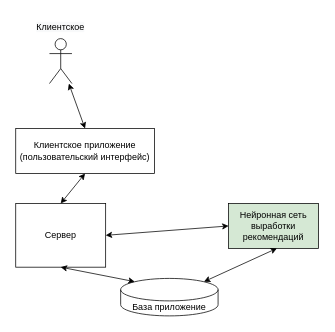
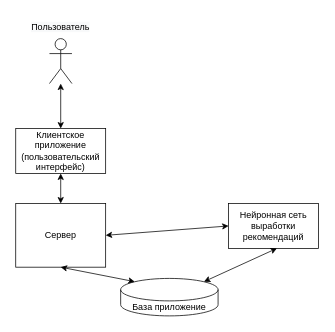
- <mxCell id="5" value="&#10;&#10;&lt;span style=&quot;color: rgb(0, 0, 0); font-family: helvetica; font-size: 12px; font-style: normal; font-weight: 400; letter-spacing: normal; text-align: center; text-indent: 0px; text-transform: none; word-spacing: 0px; background-color: rgb(248, 249, 250); display: inline; float: none;&quot;&gt;Клиентское&lt;/span&gt;&#10;&#10;" style="text;html=1;strokeColor=none;fillColor=none;align=center;verticalAlign=middle;whiteSpace=wrap;rounded=0;" vertex="1" parent="1"><mxGeometry x="50" y="20" width="60" height="30" as="geometry" /></mxCell>
+ <mxCell id="5" value="&#10;&#10;&lt;span style=&quot;color: rgb(0, 0, 0); font-family: helvetica; font-size: 12px; font-style: normal; font-weight: 400; letter-spacing: normal; text-align: center; text-indent: 0px; text-transform: none; word-spacing: 0px; background-color: rgb(248, 249, 250); display: inline; float: none;&quot;&gt;Пользователь&lt;/span&gt;&#10;&#10;" style="text;html=1;strokeColor=none;fillColor=none;align=center;verticalAlign=middle;whiteSpace=wrap;rounded=0;" vertex="1" parent="1"><mxGeometry x="50" y="20" width="60" height="30" as="geometry" /></mxCell>
- <mxCell id="3" value="Клиентское приложение (пользовательский интерфейс)" style="rounded=0;whiteSpace=wrap;html=1;" vertex="1" parent="1"><mxGeometry x="20" y="170" width="185" height="60" as="geometry" /></mxCell>
+ <mxCell id="3" value="Клиентское приложение (пользовательский интерфейс)" style="rounded=0;whiteSpace=wrap;html=1;" vertex="1" parent="1"><mxGeometry x="20" y="170" width="120" height="60" as="geometry" /></mxCell>
- <mxCell id="9" value="Нейронная сеть выработки рекомендаций" style="rounded=0;whiteSpace=wrap;html=1;fillColor=#d5e8d4;" vertex="1" parent="1"><mxGeometry x="304" y="270" width="120" height="60" as="geometry" /></mxCell>
+ <mxCell id="9" value="Нейронная сеть выработки рекомендаций" style="rounded=0;whiteSpace=wrap;html=1;" vertex="1" parent="1"><mxGeometry x="304" y="270" width="120" height="60" as="geometry" /></mxCell>
